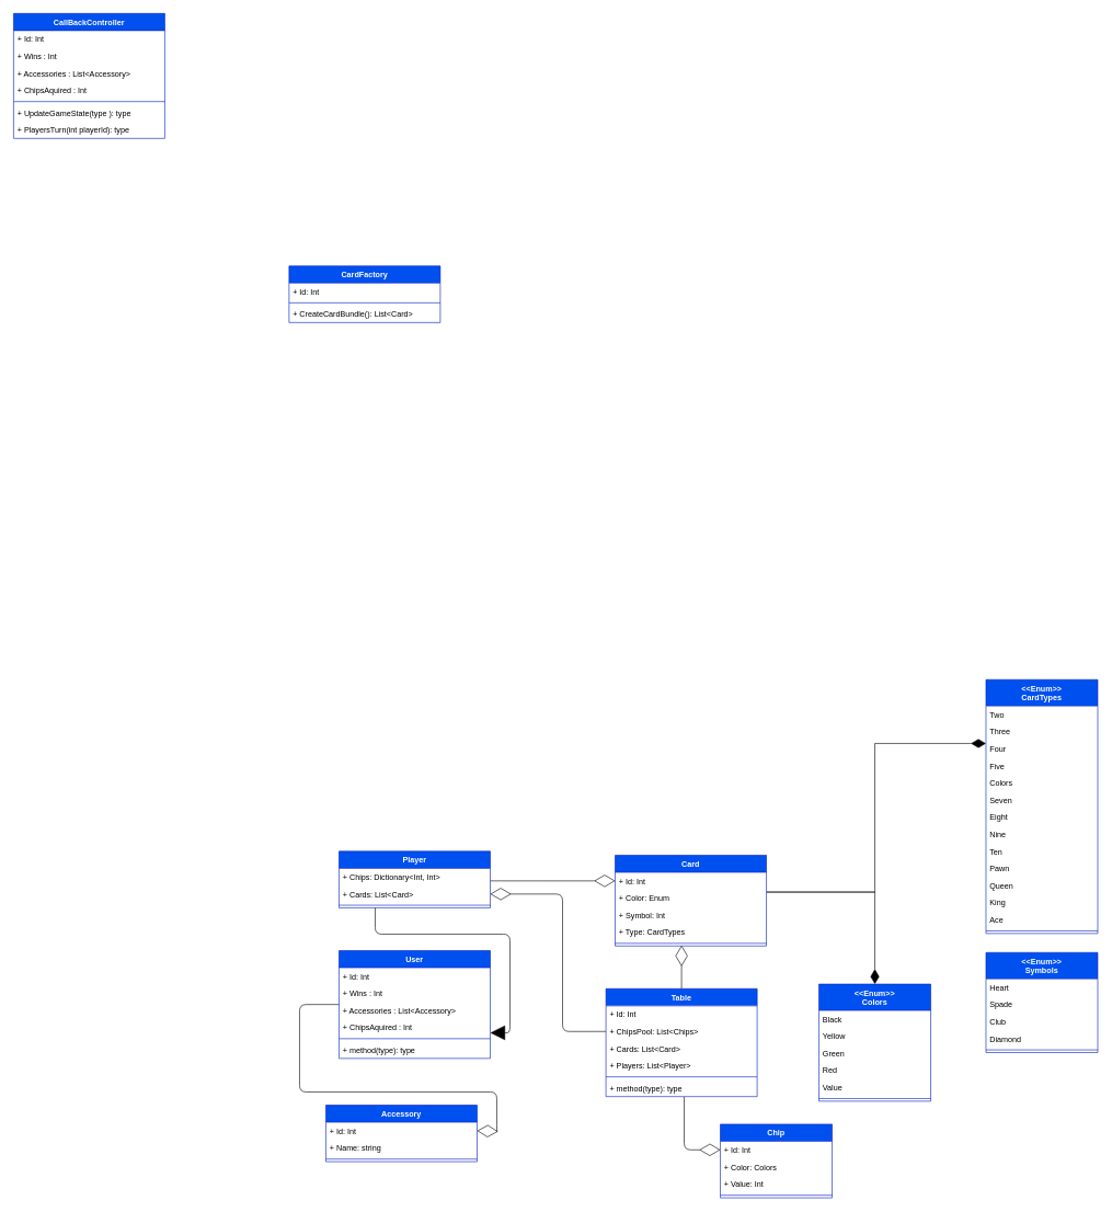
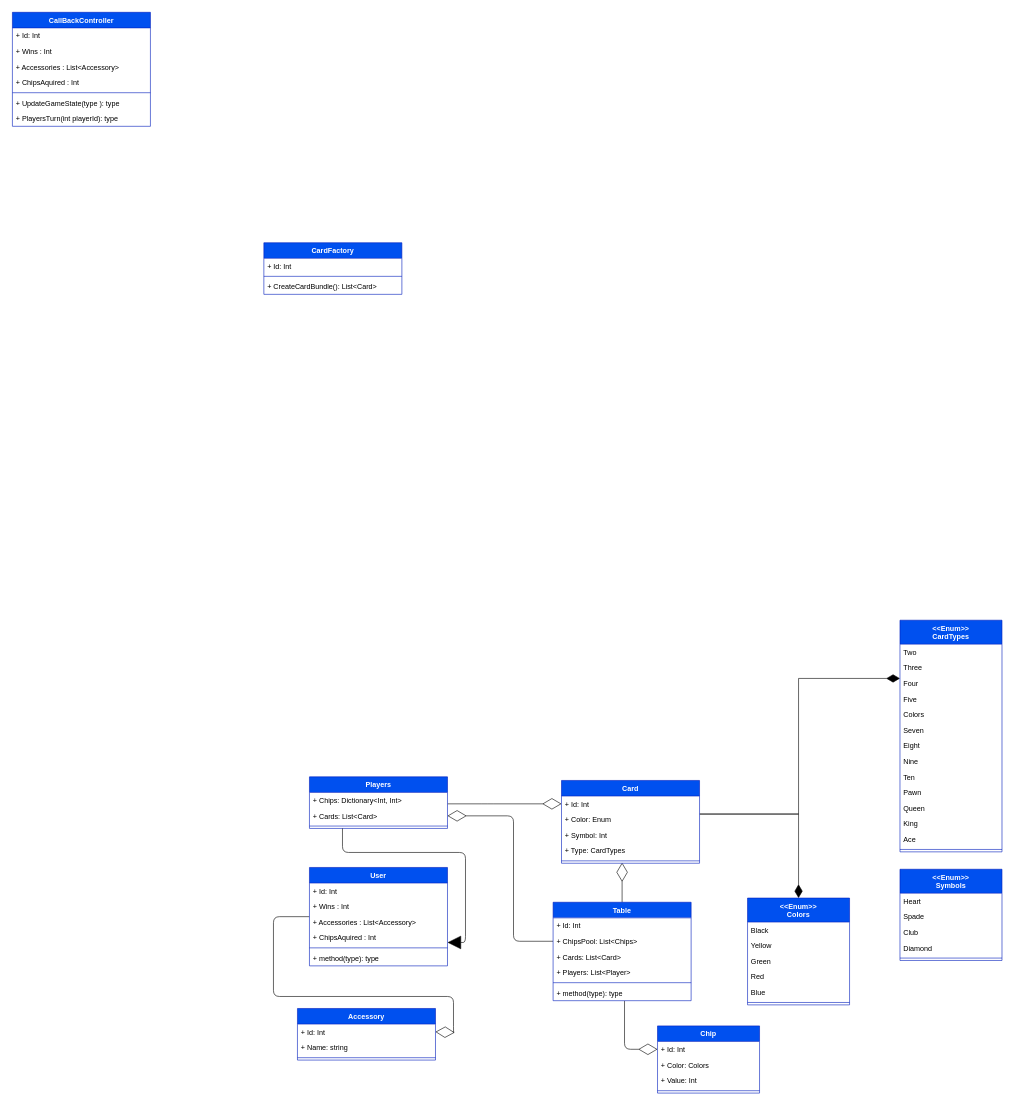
- <mxCell id="3" value="Player" style="swimlane;fontStyle=1;align=center;verticalAlign=top;childLayout=stackLayout;horizontal=1;startSize=26;horizontalStack=0;resizeParent=1;resizeParentMax=0;resizeLast=0;collapsible=1;marginBottom=0;fillColor=#0050ef;fontColor=#ffffff;strokeColor=#001DBC;swimlaneFillColor=default;rounded=0;" parent="1" vertex="1"><mxGeometry x="515" y="1294" width="230" height="86" as="geometry" /></mxCell>
+ <mxCell id="3" value="Players" style="swimlane;fontStyle=1;align=center;verticalAlign=top;childLayout=stackLayout;horizontal=1;startSize=26;horizontalStack=0;resizeParent=1;resizeParentMax=0;resizeLast=0;collapsible=1;marginBottom=0;fillColor=#0050ef;fontColor=#ffffff;strokeColor=#001DBC;swimlaneFillColor=default;rounded=0;" parent="1" vertex="1"><mxGeometry x="515" y="1294" width="230" height="86" as="geometry" /></mxCell>
- <mxCell id="43" value="Value" style="text;strokeColor=none;fillColor=none;align=left;verticalAlign=top;spacingLeft=4;spacingRight=4;overflow=hidden;rotatable=0;points=[[0,0.5],[1,0.5]];portConstraint=eastwest;rounded=0;" parent="38" vertex="1"><mxGeometry y="144" width="170" height="26" as="geometry" /></mxCell>
+ <mxCell id="43" value="Blue" style="text;strokeColor=none;fillColor=none;align=left;verticalAlign=top;spacingLeft=4;spacingRight=4;overflow=hidden;rotatable=0;points=[[0,0.5],[1,0.5]];portConstraint=eastwest;rounded=0;" parent="38" vertex="1"><mxGeometry y="144" width="170" height="26" as="geometry" /></mxCell>
